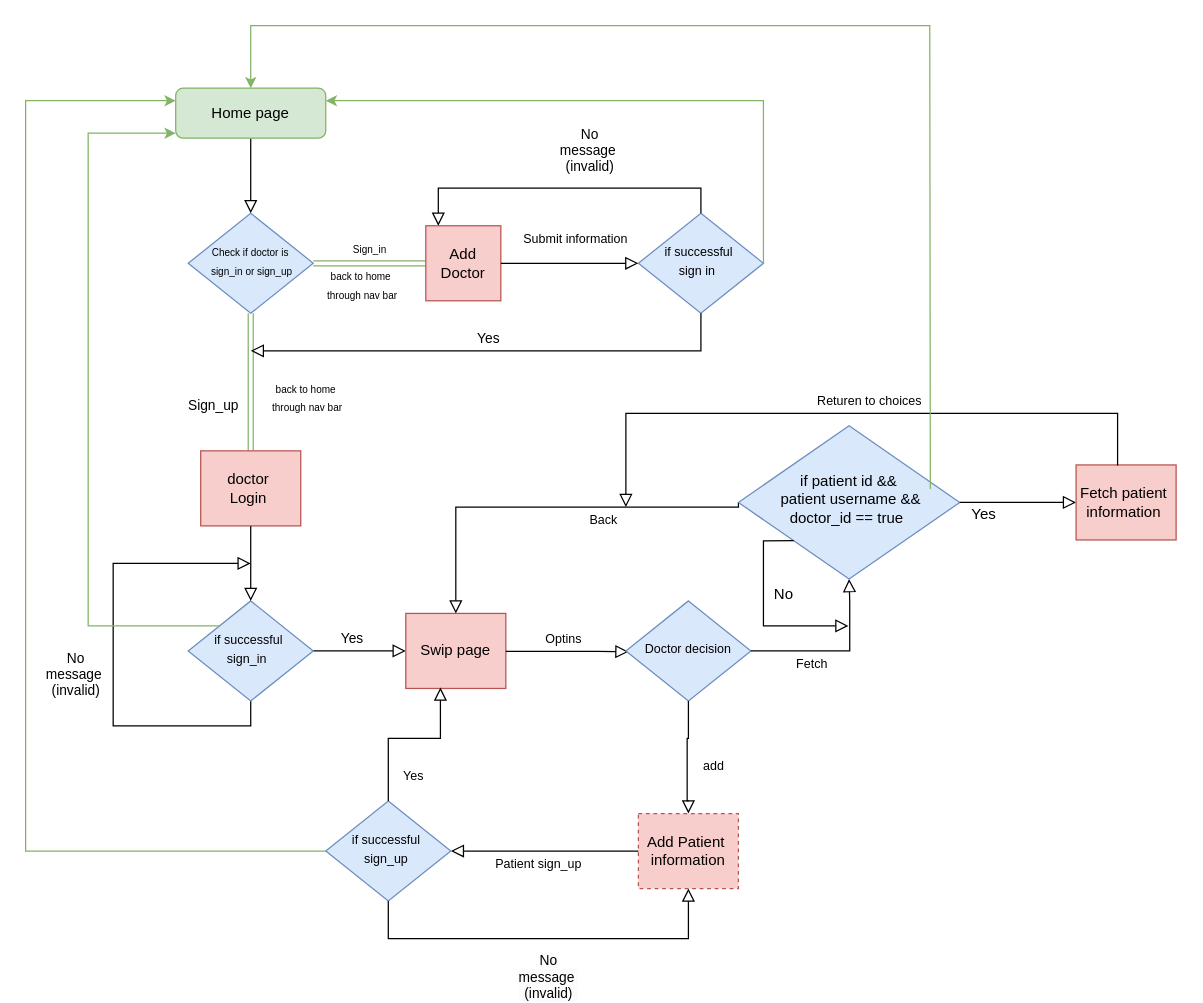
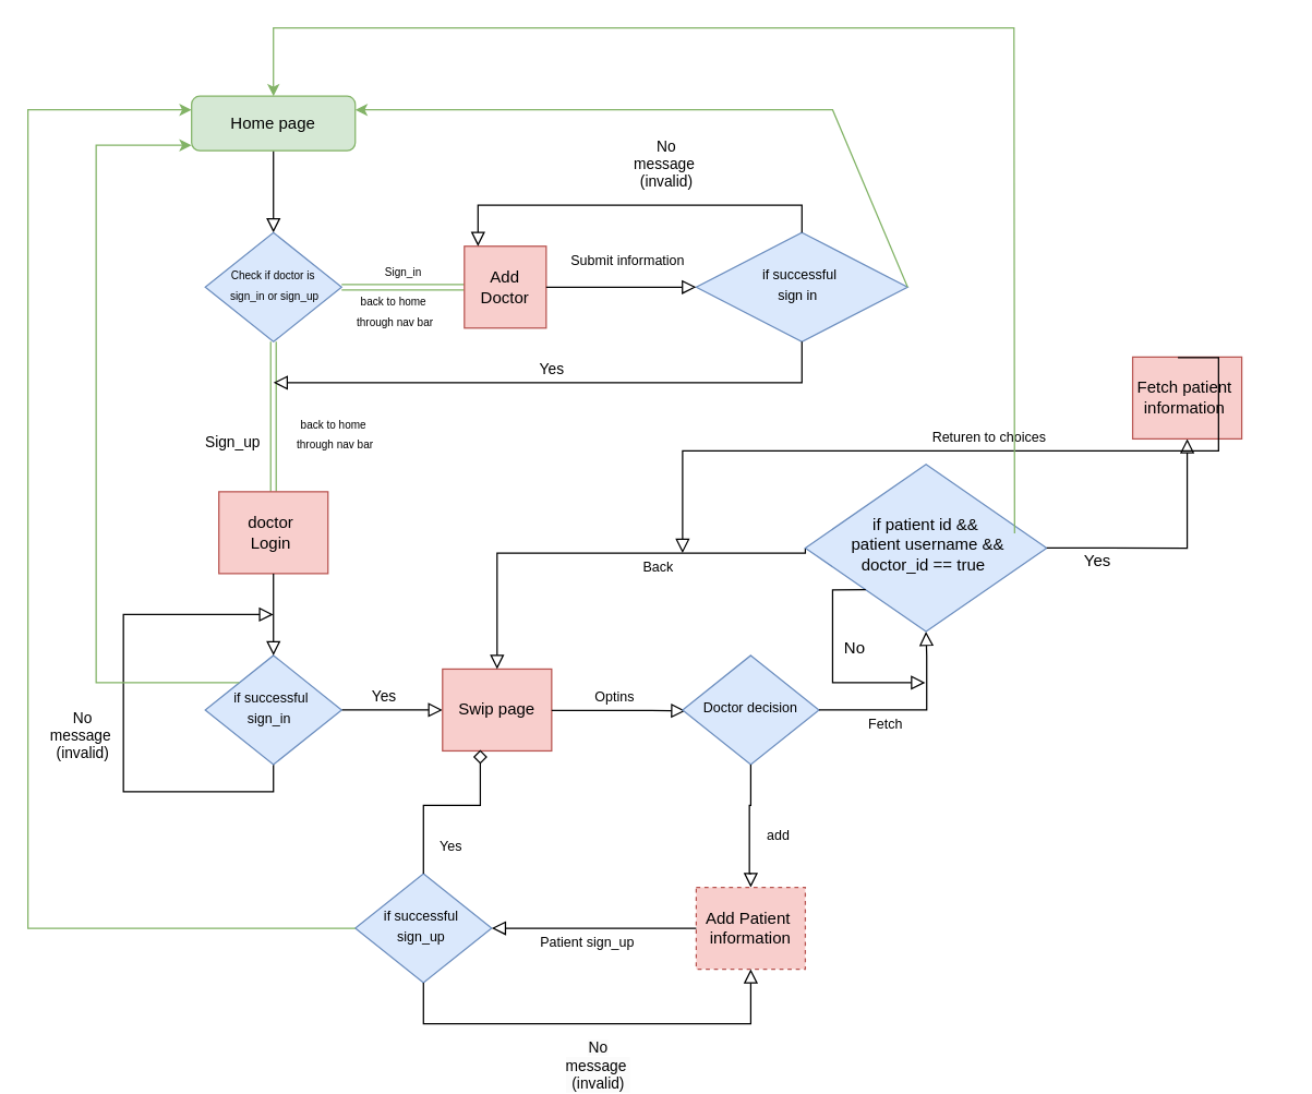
- <mxCell id="11" value="&lt;font style=&quot;font-size: 10px;&quot;&gt;if successful&amp;nbsp;&lt;/font&gt;&lt;div&gt;&lt;font style=&quot;font-size: 10px;&quot;&gt;sign in&amp;nbsp;&amp;nbsp;&lt;/font&gt;&lt;/div&gt;" style="rhombus;whiteSpace=wrap;html=1;shadow=0;fontFamily=Helvetica;fontSize=12;align=center;strokeWidth=1;spacing=6;spacingTop=-4;fillColor=#dae8fc;strokeColor=#6c8ebf;" vertex="1" parent="1"><mxGeometry x="510" y="170" width="100" height="80" as="geometry" /></mxCell>
+ <mxCell id="11" value="&lt;font style=&quot;font-size: 10px;&quot;&gt;if successful&amp;nbsp;&lt;/font&gt;&lt;div&gt;&lt;font style=&quot;font-size: 10px;&quot;&gt;sign in&amp;nbsp;&amp;nbsp;&lt;/font&gt;&lt;/div&gt;" style="rhombus;whiteSpace=wrap;html=1;shadow=0;fontFamily=Helvetica;fontSize=12;align=center;strokeWidth=1;spacing=6;spacingTop=-4;fillColor=#dae8fc;strokeColor=#6c8ebf;" vertex="1" parent="1"><mxGeometry x="510" y="170" width="155" height="80" as="geometry" /></mxCell>
- <mxCell id="27" value="Fetch patient&amp;nbsp;&lt;div&gt;information&amp;nbsp;&lt;/div&gt;" style="rounded=0;whiteSpace=wrap;html=1;fontSize=12;glass=0;strokeWidth=1;shadow=0;fillColor=#f8cecc;strokeColor=#b85450;" vertex="1" parent="1"><mxGeometry x="860" y="371.25" width="80" height="60" as="geometry" /></mxCell>
+ <mxCell id="27" value="Fetch patient&amp;nbsp;&lt;div&gt;information&amp;nbsp;&lt;/div&gt;" style="rounded=0;whiteSpace=wrap;html=1;fontSize=12;glass=0;strokeWidth=1;shadow=0;fillColor=#f8cecc;strokeColor=#b85450;" vertex="1" parent="1"><mxGeometry x="830" y="261.25" width="80" height="60" as="geometry" /></mxCell>
- <mxCell id="34" value="&lt;span style=&quot;font-size: 10px;&quot;&gt;Yes&lt;/span&gt;" style="edgeStyle=orthogonalEdgeStyle;rounded=0;html=1;jettySize=auto;orthogonalLoop=1;fontSize=11;endArrow=block;endFill=0;endSize=8;strokeWidth=1;shadow=0;labelBackgroundColor=none;exitX=0.5;exitY=0;exitDx=0;exitDy=0;entryX=0.346;entryY=0.987;entryDx=0;entryDy=0;entryPerimeter=0;" edge="1" parent="1" source="33" target="17"><mxGeometry x="-0.698" y="-20" relative="1" as="geometry"><mxPoint as="offset" /><mxPoint x="315" y="617" as="sourcePoint" /><mxPoint x="310" y="540" as="targetPoint" /><Array as="points"><mxPoint x="310" y="590" /><mxPoint x="352" y="590" /></Array></mxGeometry></mxCell>
+ <mxCell id="34" value="&lt;span style=&quot;font-size: 10px;&quot;&gt;Yes&lt;/span&gt;" style="edgeStyle=orthogonalEdgeStyle;rounded=0;html=1;jettySize=auto;orthogonalLoop=1;fontSize=11;endArrow=diamond;endFill=0;endSize=8;strokeWidth=1;shadow=0;labelBackgroundColor=none;exitX=0.5;exitY=0;exitDx=0;exitDy=0;entryX=0.346;entryY=0.987;entryDx=0;entryDy=0;entryPerimeter=0;" edge="1" parent="1" source="33" target="17"><mxGeometry x="-0.698" y="-20" relative="1" as="geometry"><mxPoint as="offset" /><mxPoint x="315" y="617" as="sourcePoint" /><mxPoint x="310" y="540" as="targetPoint" /><Array as="points"><mxPoint x="310" y="590" /><mxPoint x="352" y="590" /></Array></mxGeometry></mxCell>
